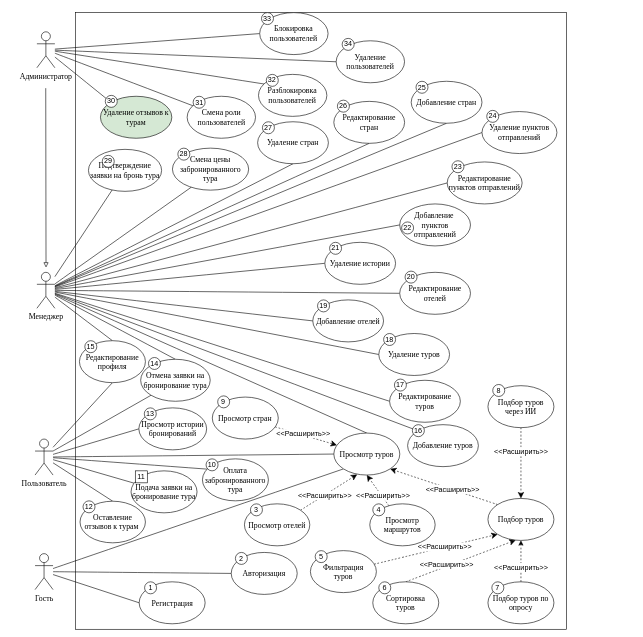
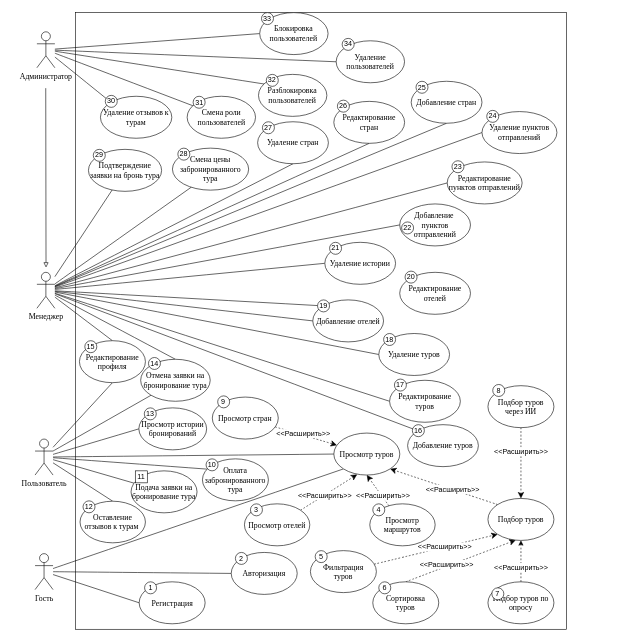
- <mxCell id="46" value="Удаление отзывов к турам" style="ellipse;whiteSpace=wrap;html=1;fontFamily=Times New Roman;fontSize=13;fillColor=#d5e8d4;" parent="1" vertex="1"><mxGeometry x="166.95" y="159.5" width="119" height="70" as="geometry" /></mxCell>
+ <mxCell id="46" value="Удаление отзывов к турам" style="ellipse;whiteSpace=wrap;html=1;fontFamily=Times New Roman;fontSize=13;" parent="1" vertex="1"><mxGeometry x="166.95" y="159.5" width="119" height="70" as="geometry" /></mxCell>
- <mxCell id="55" value="29" style="ellipse;whiteSpace=wrap;html=1;aspect=fixed;" parent="1" vertex="1"><mxGeometry x="170" y="258" width="20" height="20" as="geometry" /></mxCell>
+ <mxCell id="55" value="29" style="ellipse;whiteSpace=wrap;html=1;aspect=fixed;" parent="1" vertex="1"><mxGeometry x="155" y="248" width="20" height="20" as="geometry" /></mxCell>
- <mxCell id="32" style="edgeStyle=none;curved=1;rounded=0;orthogonalLoop=1;jettySize=auto;html=1;entryX=0;entryY=0.5;entryDx=0;entryDy=0;fontSize=12;startSize=8;endSize=8;endArrow=none;startFill=0;" parent="1" source="37" target="75" edge="1"><mxGeometry relative="1" as="geometry" /></mxCell>
- <mxCell id="24" style="edgeStyle=none;curved=1;rounded=0;orthogonalLoop=1;jettySize=auto;html=1;entryX=0.5;entryY=0;entryDx=0;entryDy=0;fontSize=12;startSize=8;endSize=8;endArrow=none;startFill=0;" parent="1" source="37" target="90" edge="1"><mxGeometry relative="1" as="geometry" /></mxCell>
+ <mxCell id="24" style="edgeStyle=none;curved=1;rounded=0;orthogonalLoop=1;jettySize=auto;html=1;fontSize=12;startSize=8;endSize=8;endArrow=none;startFill=0;" parent="1" source="37" target="98" edge="1"><mxGeometry relative="1" as="geometry" /></mxCell>
- <mxCell id="88" value="7" style="ellipse;whiteSpace=wrap;html=1;aspect=fixed;" parent="1" vertex="1"><mxGeometry x="819.48" y="969" width="20" height="20" as="geometry" /></mxCell>
+ <mxCell id="88" value="7" style="ellipse;whiteSpace=wrap;html=1;aspect=fixed;" parent="1" vertex="1"><mxGeometry x="819.48" y="979" width="20" height="20" as="geometry" /></mxCell>
